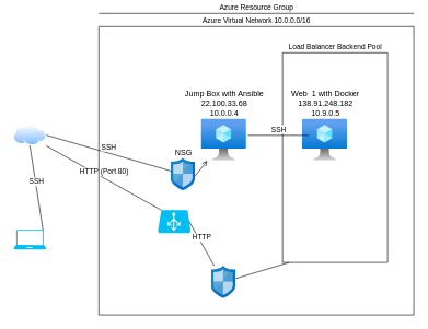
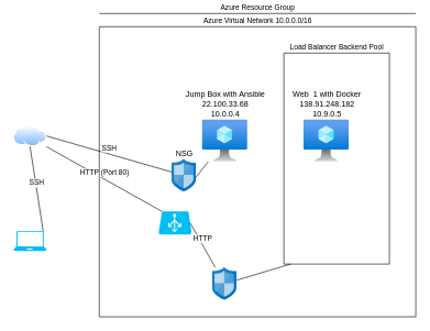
- <mxCell id="12" value="SSH" style="endArrow=none;html=1;exitX=1.029;exitY=0.395;exitDx=0;exitDy=0;exitPerimeter=0;entryX=0.145;entryY=0.395;entryDx=0;entryDy=0;entryPerimeter=0;labelPosition=center;verticalLabelPosition=top;align=center;verticalAlign=bottom;" edge="1" parent="1" source="5" target="6"><mxGeometry width="50" height="50" relative="1" as="geometry"><mxPoint x="350" y="320" as="sourcePoint" /><mxPoint x="400" y="270" as="targetPoint" /></mxGeometry></mxCell>
- <mxCell id="16" value="" style="endArrow=open;html=1;exitX=0.973;exitY=0.565;exitDx=0;exitDy=0;exitPerimeter=0;" edge="1" parent="1" source="4" target="5"><mxGeometry width="50" height="50" relative="1" as="geometry"><mxPoint x="350" y="320" as="sourcePoint" /><mxPoint x="400" y="270" as="targetPoint" /></mxGeometry></mxCell>
+ <mxCell id="16" value="" style="endArrow=none;html=1;exitX=0.973;exitY=0.565;exitDx=0;exitDy=0;exitPerimeter=0;" edge="1" parent="1" source="4" target="5"><mxGeometry width="50" height="50" relative="1" as="geometry"><mxPoint x="350" y="320" as="sourcePoint" /><mxPoint x="400" y="270" as="targetPoint" /></mxGeometry></mxCell>
